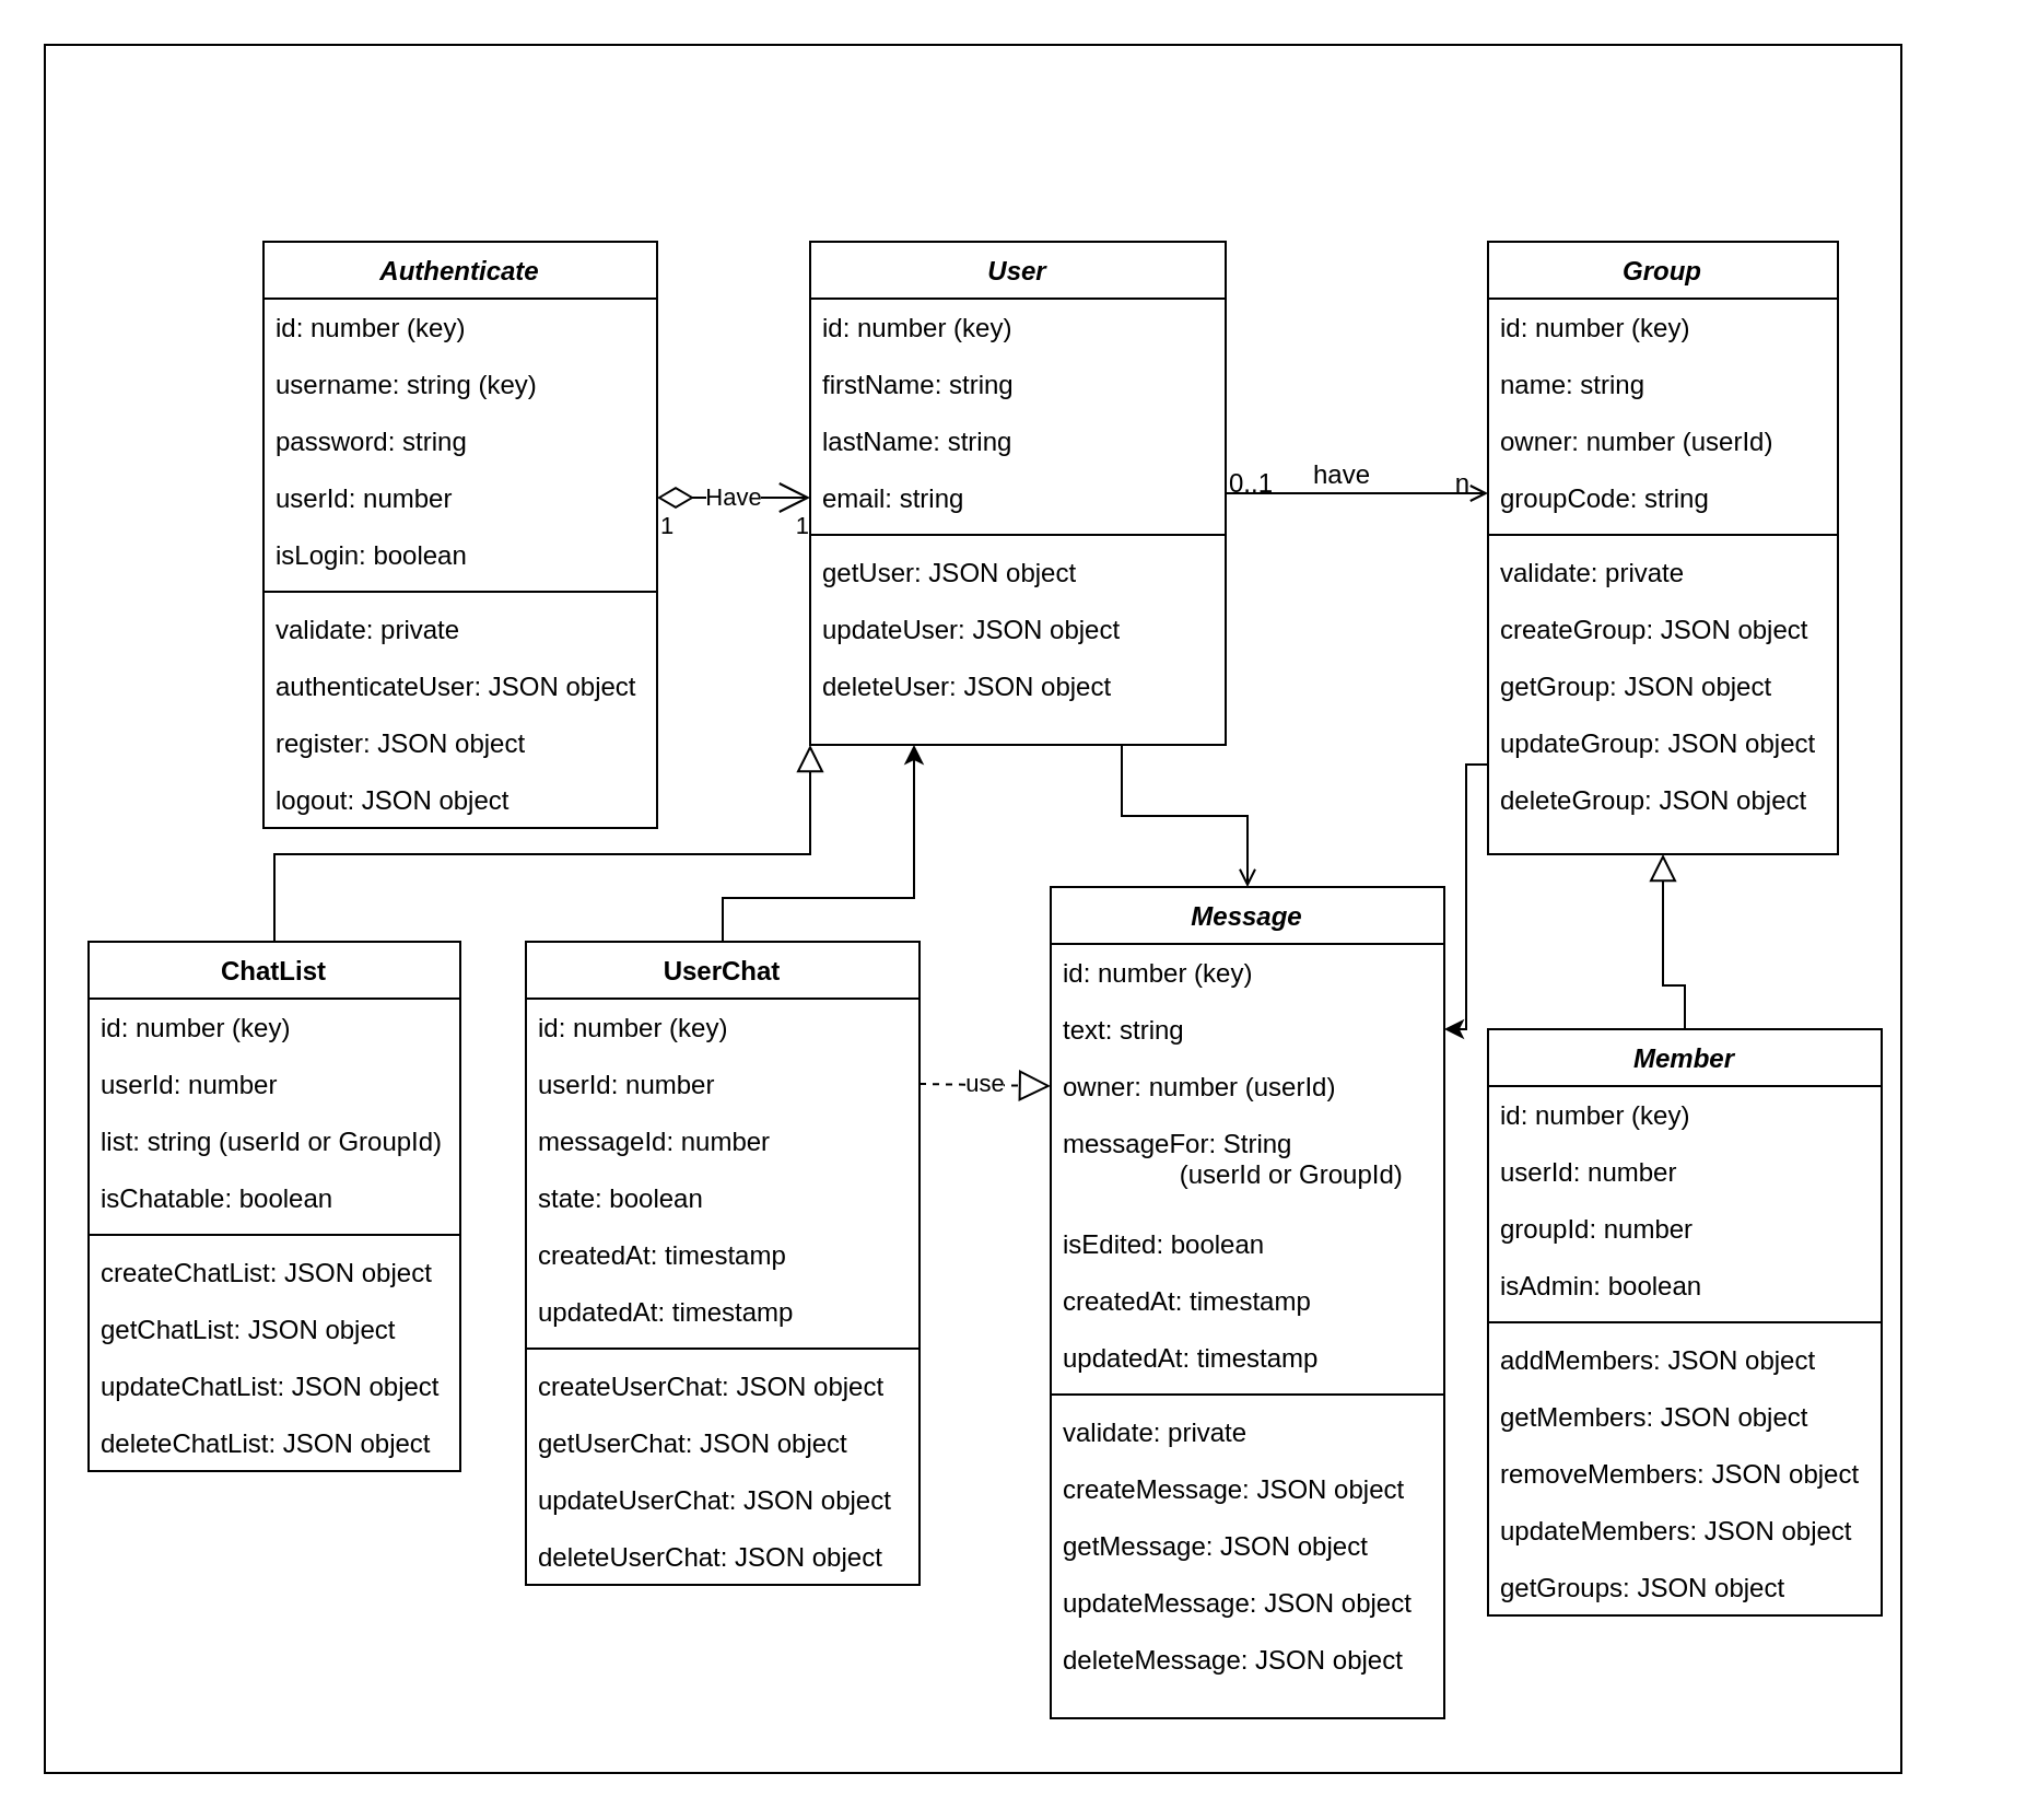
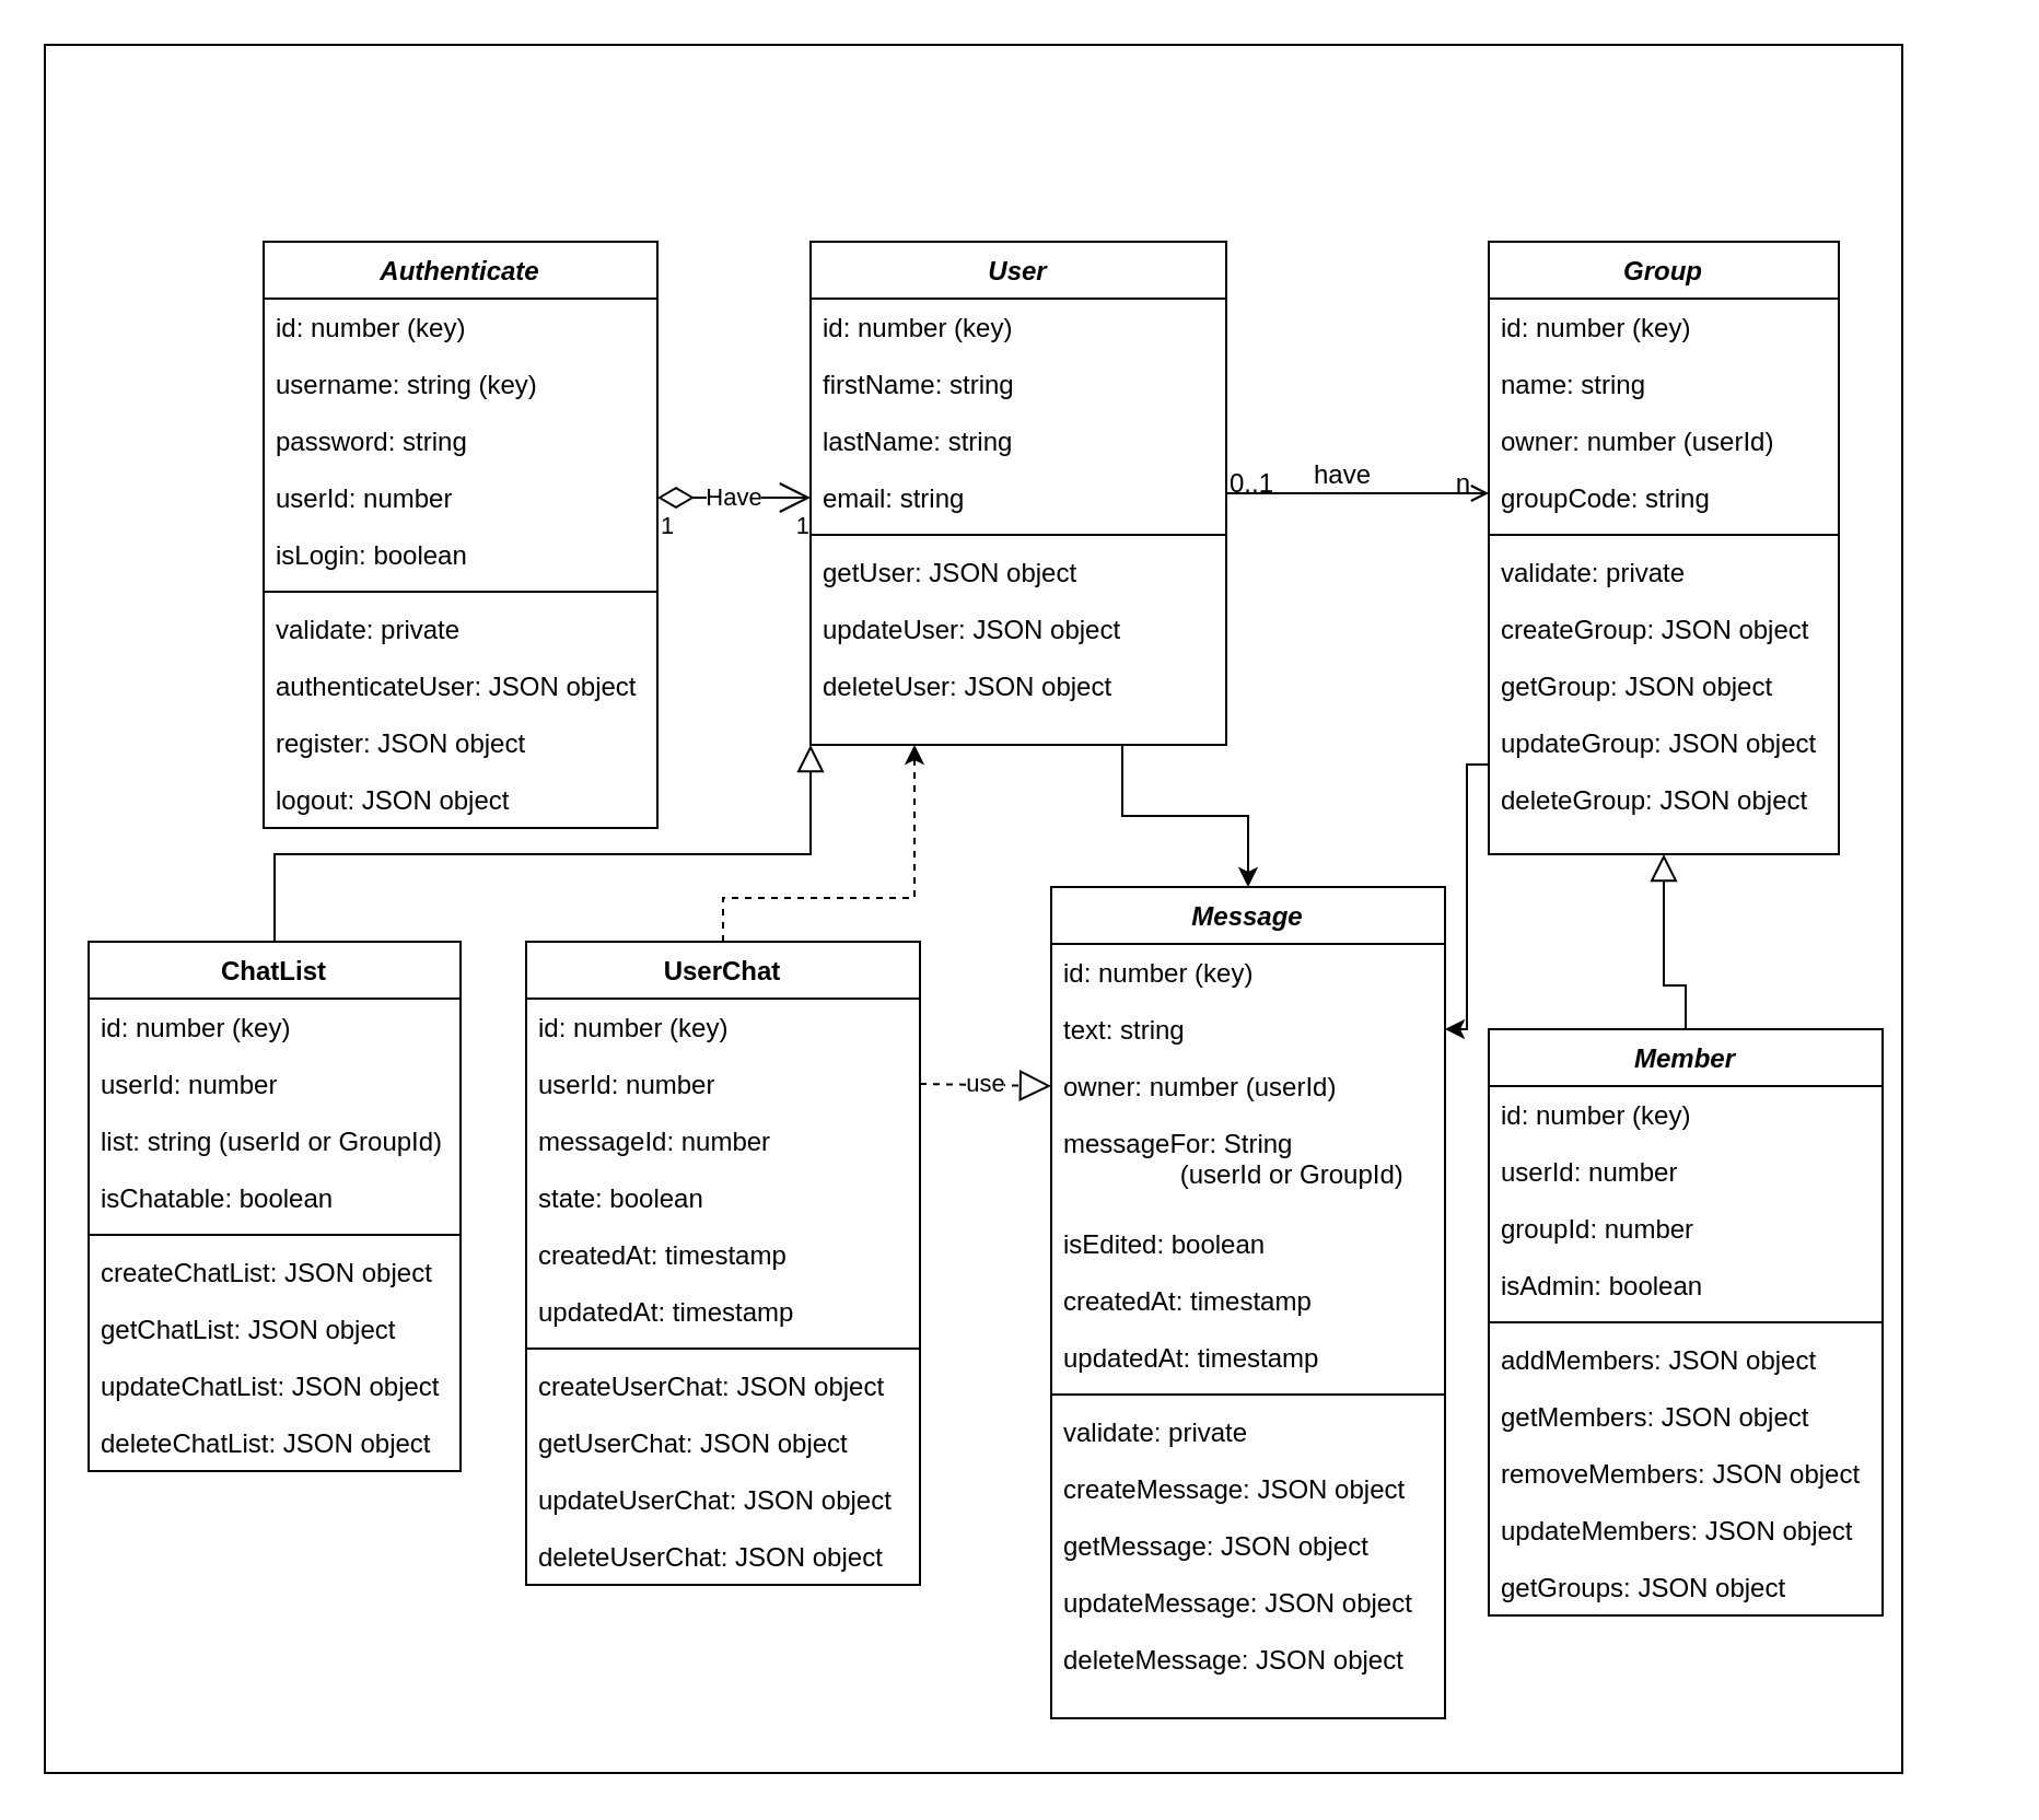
- <mxCell id="3" style="edgeStyle=orthogonalEdgeStyle;rounded=0;orthogonalLoop=1;jettySize=auto;html=1;entryX=0.5;entryY=0;entryDx=0;entryDy=0;fontSize=13;exitX=0.75;exitY=1;exitDx=0;exitDy=0;endArrow=open;" parent="1" source="4" target="54" edge="1"><mxGeometry relative="1" as="geometry" /></mxCell>
+ <mxCell id="3" style="edgeStyle=orthogonalEdgeStyle;rounded=0;orthogonalLoop=1;jettySize=auto;html=1;entryX=0.5;entryY=0;entryDx=0;entryDy=0;fontSize=13;exitX=0.75;exitY=1;exitDx=0;exitDy=0;" parent="1" source="4" target="54" edge="1"><mxGeometry relative="1" as="geometry" /></mxCell>
- <mxCell id="80" style="edgeStyle=orthogonalEdgeStyle;rounded=0;orthogonalLoop=1;jettySize=auto;html=1;exitX=0.5;exitY=0;exitDx=0;exitDy=0;entryX=0.25;entryY=1;entryDx=0;entryDy=0;" parent="1" source="81" target="4" edge="1"><mxGeometry relative="1" as="geometry"><Array as="points"><mxPoint x="330" y="410" /><mxPoint x="418" y="410" /></Array></mxGeometry></mxCell>
+ <mxCell id="80" style="edgeStyle=orthogonalEdgeStyle;rounded=0;orthogonalLoop=1;jettySize=auto;html=1;exitX=0.5;exitY=0;exitDx=0;exitDy=0;entryX=0.25;entryY=1;entryDx=0;entryDy=0;dashed=1;" parent="1" source="81" target="4" edge="1"><mxGeometry relative="1" as="geometry"><Array as="points"><mxPoint x="330" y="410" /><mxPoint x="418" y="410" /></Array></mxGeometry></mxCell>
